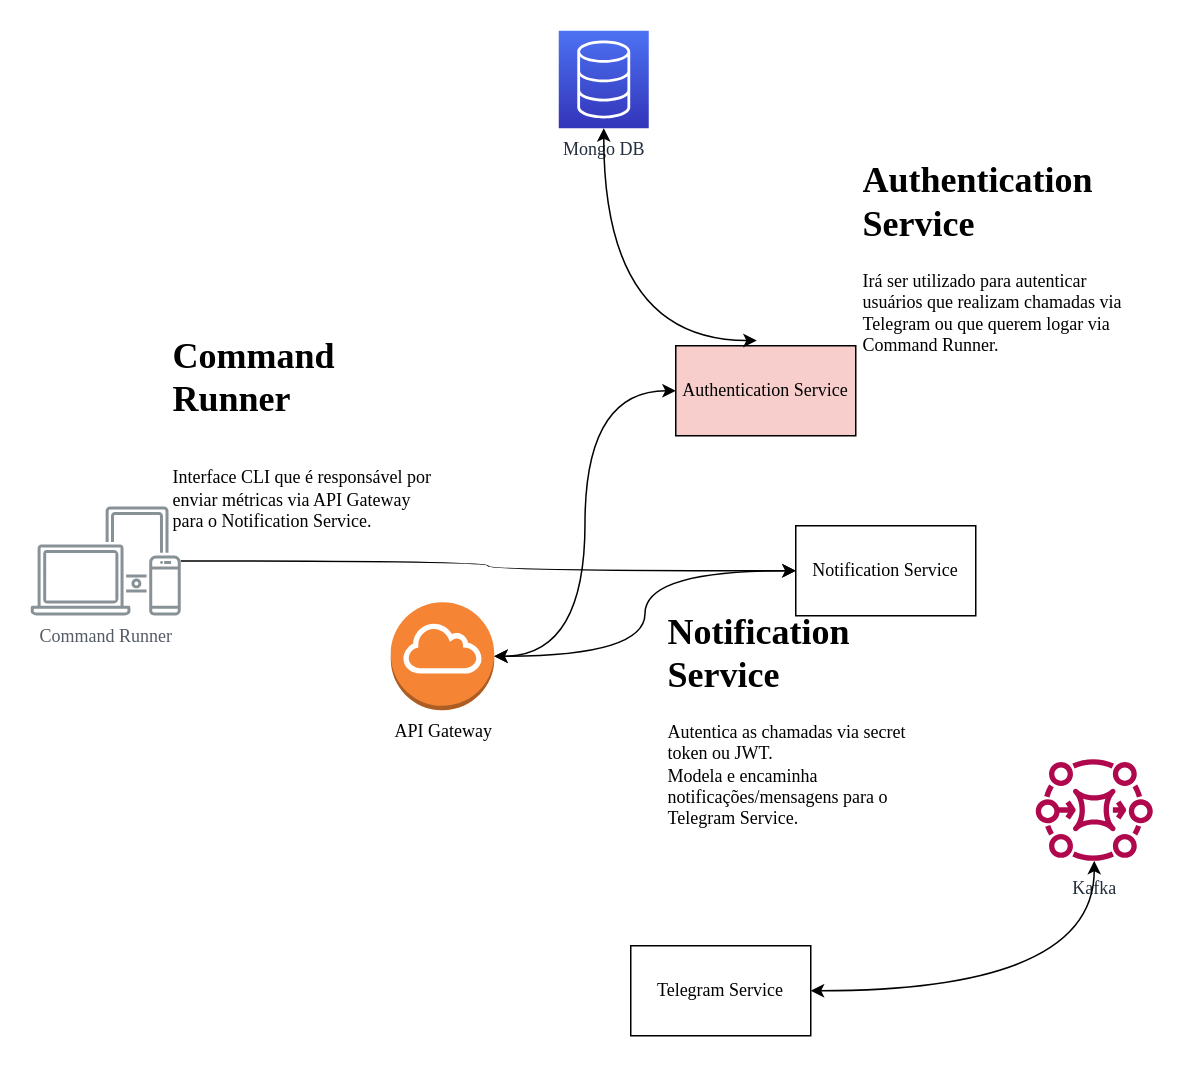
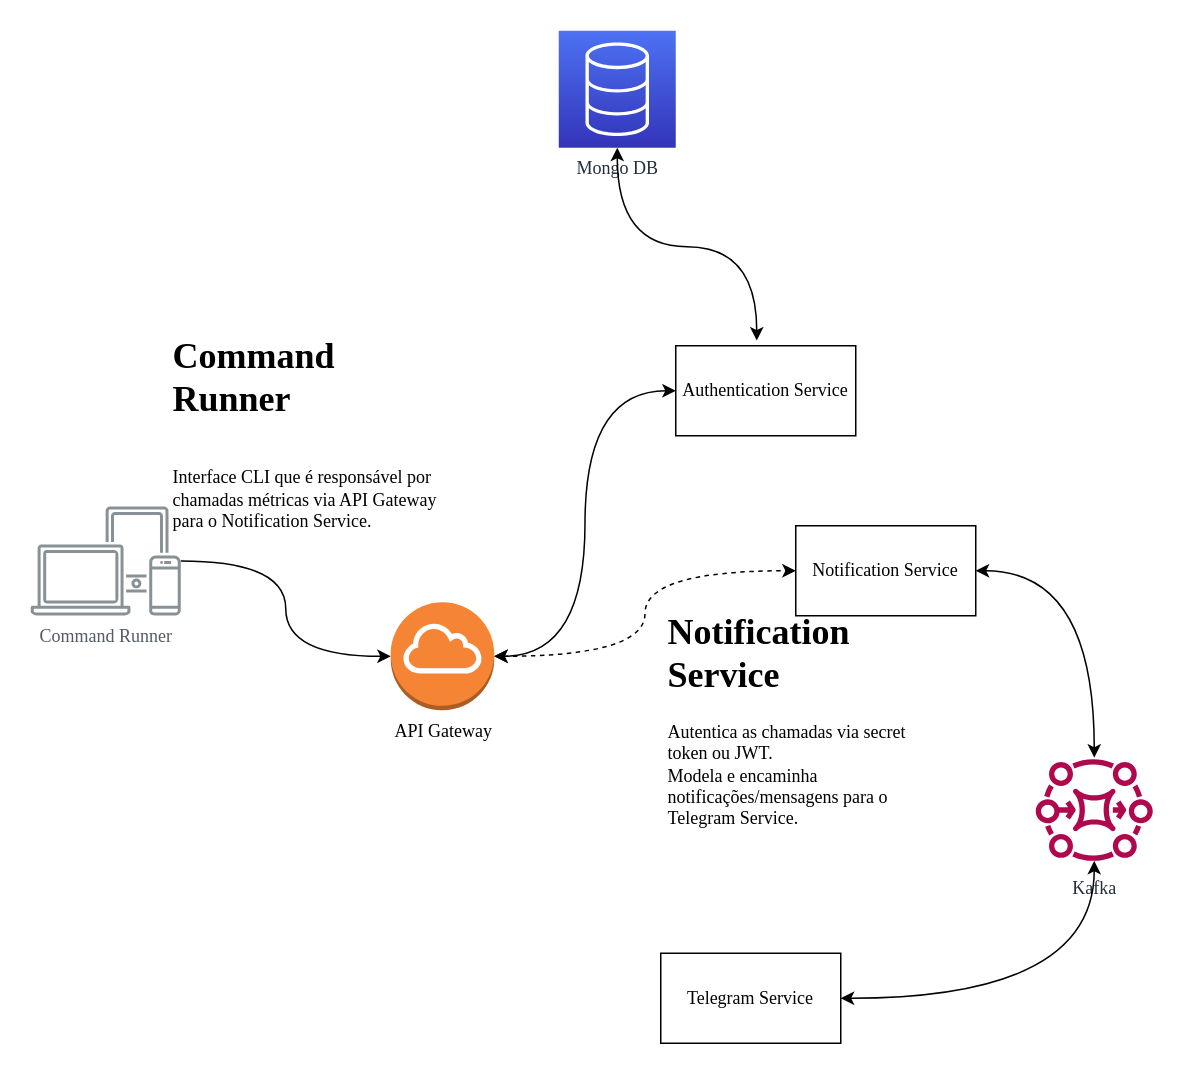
- <mxCell id="16" value="Mongo DB" style="sketch=0;points=[[0,0,0],[0.25,0,0],[0.5,0,0],[0.75,0,0],[1,0,0],[0,1,0],[0.25,1,0],[0.5,1,0],[0.75,1,0],[1,1,0],[0,0.25,0],[0,0.5,0],[0,0.75,0],[1,0.25,0],[1,0.5,0],[1,0.75,0]];outlineConnect=0;fontColor=#232F3E;gradientColor=#4D72F3;gradientDirection=north;fillColor=#3334B9;strokeColor=#ffffff;dashed=0;verticalLabelPosition=bottom;verticalAlign=top;align=center;html=1;fontSize=12;fontStyle=0;aspect=fixed;shape=mxgraph.aws4.resourceIcon;resIcon=mxgraph.aws4.database;fontFamily=Verdana;" parent="1" vertex="1"><mxGeometry x="372" y="20" width="60" height="65" as="geometry" /></mxCell>
+ <mxCell id="16" value="Mongo DB" style="sketch=0;points=[[0,0,0],[0.25,0,0],[0.5,0,0],[0.75,0,0],[1,0,0],[0,1,0],[0.25,1,0],[0.5,1,0],[0.75,1,0],[1,1,0],[0,0.25,0],[0,0.5,0],[0,0.75,0],[1,0.25,0],[1,0.5,0],[1,0.75,0]];outlineConnect=0;fontColor=#232F3E;gradientColor=#4D72F3;gradientDirection=north;fillColor=#3334B9;strokeColor=#ffffff;dashed=0;verticalLabelPosition=bottom;verticalAlign=top;align=center;html=1;fontSize=12;fontStyle=0;aspect=fixed;shape=mxgraph.aws4.resourceIcon;resIcon=mxgraph.aws4.database;fontFamily=Verdana;" parent="1" vertex="1"><mxGeometry x="372" y="20" width="78" height="78" as="geometry" /></mxCell>
- <mxCell id="15" value="&lt;h1&gt;Authentication Service&lt;/h1&gt;&lt;div&gt;Irá ser utilizado para autenticar usuários que realizam chamadas via Telegram ou que querem logar via Command Runner.&lt;/div&gt;" style="text;html=1;strokeColor=none;fillColor=none;spacing=5;spacingTop=-20;whiteSpace=wrap;overflow=hidden;rounded=0;fontFamily=Verdana;" parent="1" vertex="1"><mxGeometry x="570" y="100" width="190" height="143" as="geometry" /></mxCell>
- <mxCell id="14" value="&lt;h1&gt;Command Runner&lt;/h1&gt;&lt;div&gt;&lt;br&gt;&lt;/div&gt;&lt;div&gt;Interface CLI que é responsável por enviar métricas via API Gateway para o Notification Service.&lt;/div&gt;" style="text;html=1;strokeColor=none;fillColor=none;spacing=5;spacingTop=-20;whiteSpace=wrap;overflow=hidden;rounded=0;fontFamily=Verdana;" parent="1" vertex="1"><mxGeometry x="110" y="217" width="190" height="153" as="geometry" /></mxCell>
+ <mxCell id="14" value="&lt;h1&gt;Command Runner&lt;/h1&gt;&lt;div&gt;&lt;br&gt;&lt;/div&gt;&lt;div&gt;Interface CLI que é responsável por chamadas métricas via API Gateway para o Notification Service.&lt;/div&gt;" style="text;html=1;strokeColor=none;fillColor=none;spacing=5;spacingTop=-20;whiteSpace=wrap;overflow=hidden;rounded=0;fontFamily=Verdana;" parent="1" vertex="1"><mxGeometry x="110" y="217" width="190" height="153" as="geometry" /></mxCell>
- <mxCell id="5" value="Authentication Service" style="rounded=0;whiteSpace=wrap;html=1;fontFamily=Verdana;fillColor=#f8cecc;" parent="1" vertex="1"><mxGeometry x="450" y="230" width="120" height="60" as="geometry" /></mxCell>
+ <mxCell id="5" value="Authentication Service" style="rounded=0;whiteSpace=wrap;html=1;fontFamily=Verdana;" parent="1" vertex="1"><mxGeometry x="450" y="230" width="120" height="60" as="geometry" /></mxCell>
- <mxCell id="2" value="" style="edgeStyle=orthogonalEdgeStyle;rounded=0;orthogonalLoop=1;jettySize=auto;html=1;fontFamily=Verdana;curved=1;" parent="1" source="3" target="7" edge="1"><mxGeometry relative="1" as="geometry" /></mxCell>
+ <mxCell id="2" value="" style="edgeStyle=orthogonalEdgeStyle;rounded=0;orthogonalLoop=1;jettySize=auto;html=1;fontFamily=Verdana;curved=1;" parent="1" source="3" target="4" edge="1"><mxGeometry relative="1" as="geometry" /></mxCell>
- <mxCell id="8" value="" style="endArrow=classic;startArrow=classic;html=1;rounded=0;fontFamily=Verdana;curved=1;exitX=1;exitY=0.5;exitDx=0;exitDy=0;exitPerimeter=0;entryX=0;entryY=0.5;entryDx=0;entryDy=0;edgeStyle=orthogonalEdgeStyle;" parent="1" source="4" target="7" edge="1"><mxGeometry width="50" height="50" relative="1" as="geometry"><mxPoint x="490" y="450" as="sourcePoint" /><mxPoint x="540" y="400" as="targetPoint" /></mxGeometry></mxCell>
+ <mxCell id="8" value="" style="endArrow=classic;startArrow=classic;html=1;rounded=0;fontFamily=Verdana;curved=1;exitX=1;exitY=0.5;exitDx=0;exitDy=0;exitPerimeter=0;entryX=0;entryY=0.5;entryDx=0;entryDy=0;edgeStyle=orthogonalEdgeStyle;dashed=1;" parent="1" source="4" target="7" edge="1"><mxGeometry width="50" height="50" relative="1" as="geometry"><mxPoint x="490" y="450" as="sourcePoint" /><mxPoint x="540" y="400" as="targetPoint" /></mxGeometry></mxCell>
+ <mxCell id="10" value="" style="endArrow=classic;startArrow=classic;html=1;rounded=0;fontFamily=Verdana;curved=1;exitX=1;exitY=0.5;exitDx=0;exitDy=0;edgeStyle=orthogonalEdgeStyle;" parent="1" source="7" target="9" edge="1"><mxGeometry width="50" height="50" relative="1" as="geometry"><mxPoint x="640" y="490" as="sourcePoint" /><mxPoint x="690" y="440" as="targetPoint" /></mxGeometry></mxCell>
- <mxCell id="11" value="Telegram Service" style="rounded=0;whiteSpace=wrap;html=1;fontFamily=Verdana;" parent="1" vertex="1"><mxGeometry x="420" y="630" width="120" height="60" as="geometry" /></mxCell>
+ <mxCell id="11" value="Telegram Service" style="rounded=0;whiteSpace=wrap;html=1;fontFamily=Verdana;" parent="1" vertex="1"><mxGeometry x="440" y="635" width="120" height="60" as="geometry" /></mxCell>
